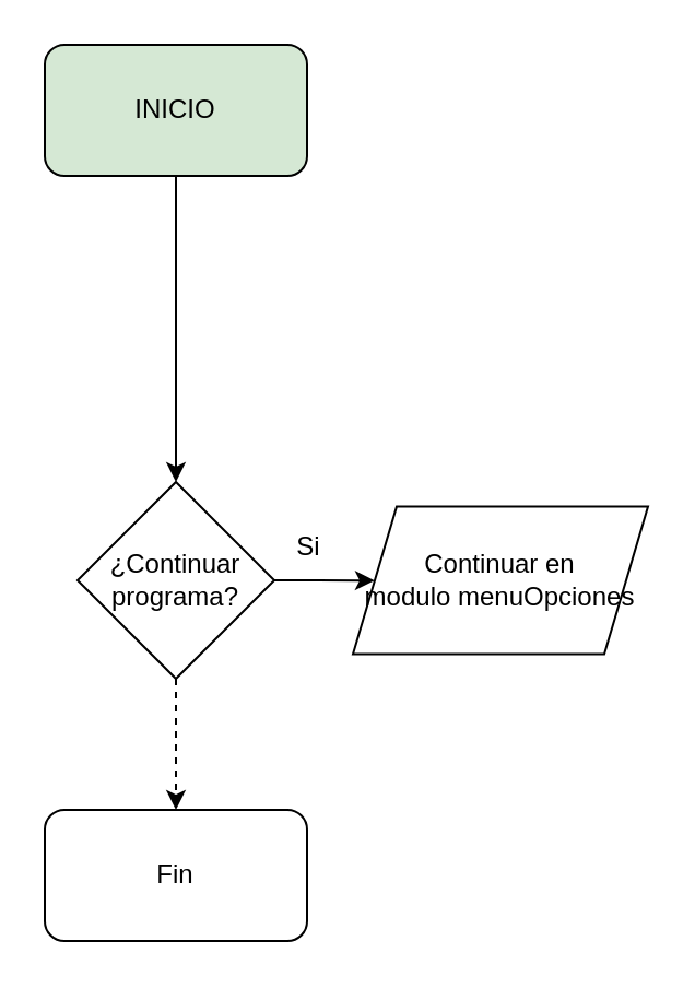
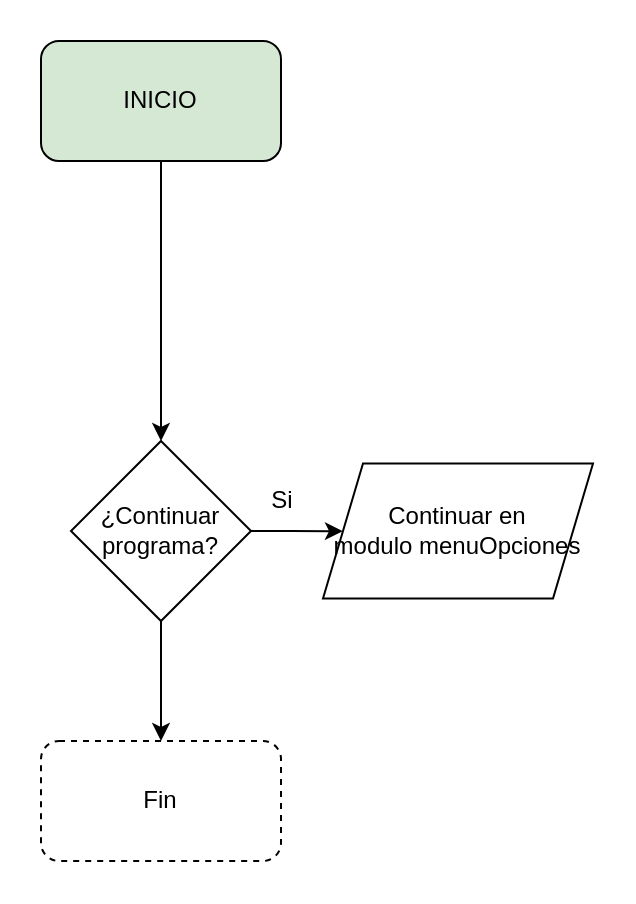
- <mxCell id="4" style="edgeStyle=orthogonalEdgeStyle;rounded=0;orthogonalLoop=1;jettySize=auto;html=1;entryX=0.5;entryY=0;entryDx=0;entryDy=0;dashed=1;" parent="1" source="6" target="8" edge="1"><mxGeometry relative="1" as="geometry" /></mxCell>
+ <mxCell id="4" style="edgeStyle=orthogonalEdgeStyle;rounded=0;orthogonalLoop=1;jettySize=auto;html=1;entryX=0.5;entryY=0;entryDx=0;entryDy=0;" parent="1" source="6" target="8" edge="1"><mxGeometry relative="1" as="geometry" /></mxCell>
- <mxCell id="8" value="Fin" style="rounded=1;whiteSpace=wrap;html=1;" parent="1" vertex="1"><mxGeometry x="20" y="370" width="120" height="60" as="geometry" /></mxCell>
+ <mxCell id="8" value="Fin" style="rounded=1;whiteSpace=wrap;html=1;dashed=1;" parent="1" vertex="1"><mxGeometry x="20" y="370" width="120" height="60" as="geometry" /></mxCell>
